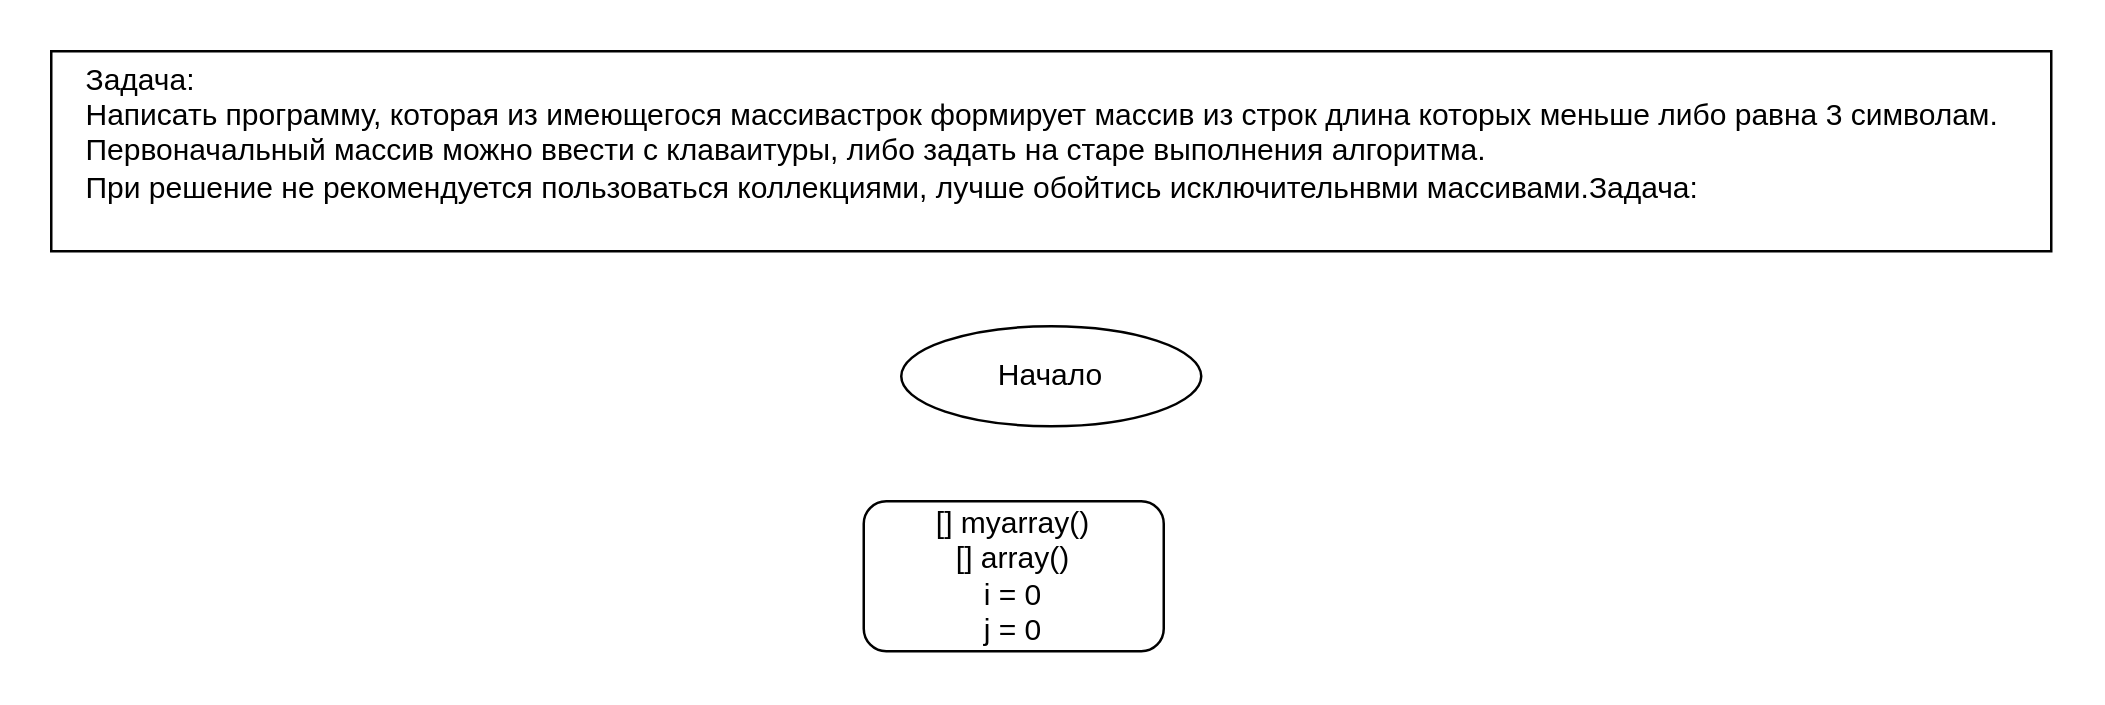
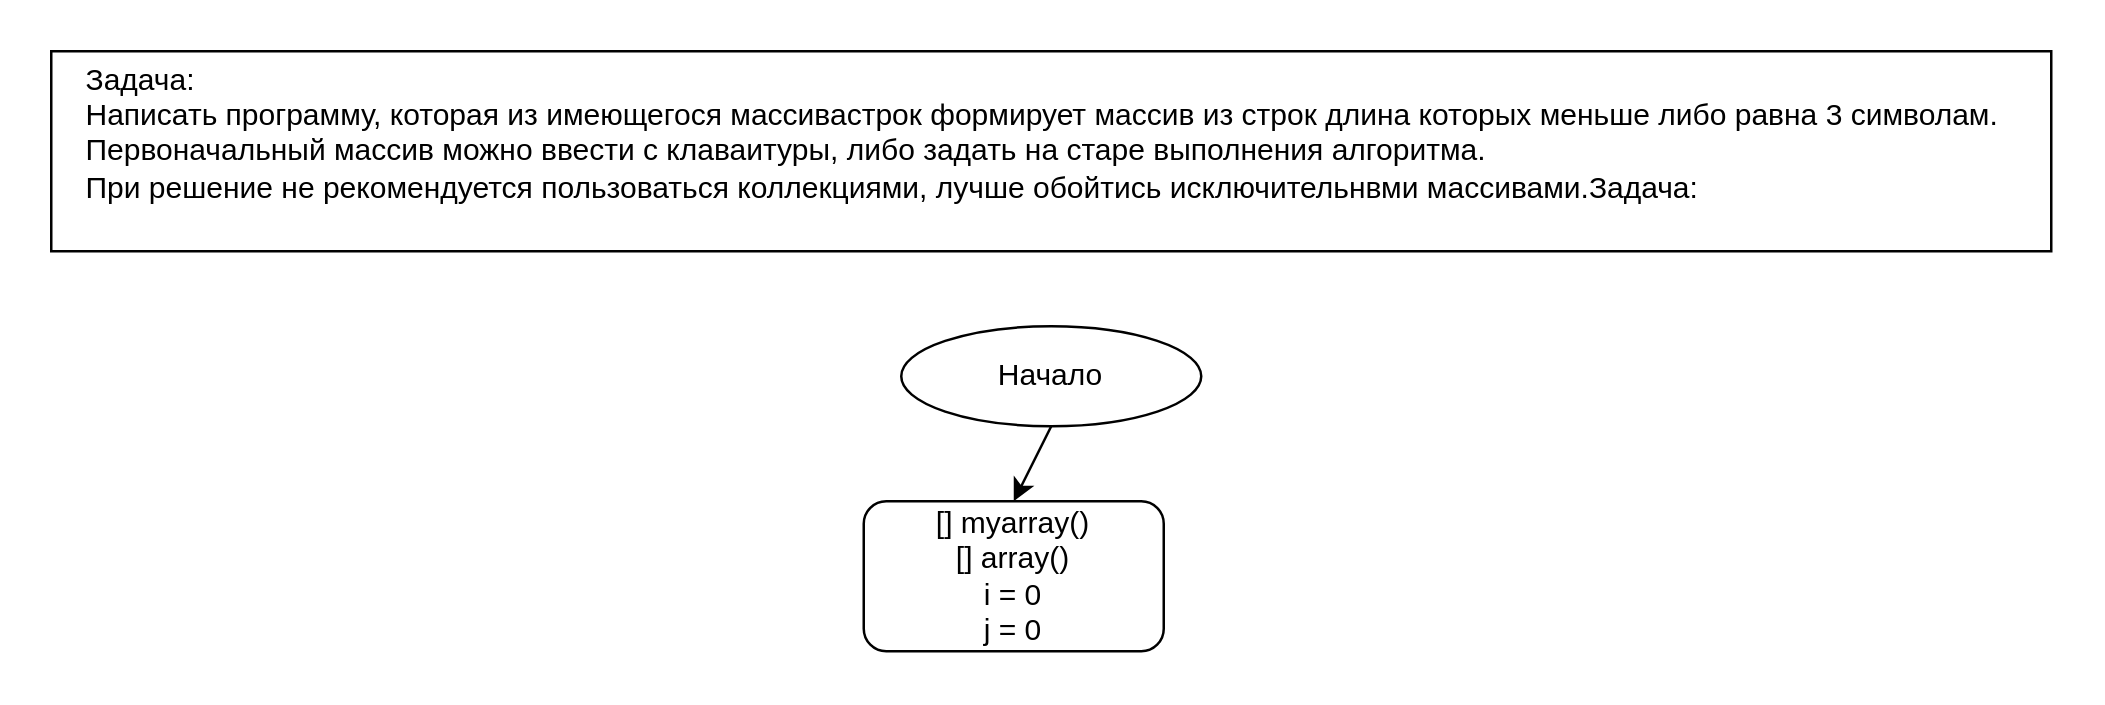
+ <mxCell id="2" style="edgeStyle=none;html=1;exitX=0.5;exitY=1;exitDx=0;exitDy=0;entryX=0.5;entryY=0;entryDx=0;entryDy=0;fontFamily=Helvetica;fontSize=12;" edge="1" parent="1" source="3" target="5"><mxGeometry relative="1" as="geometry" /></mxCell>
